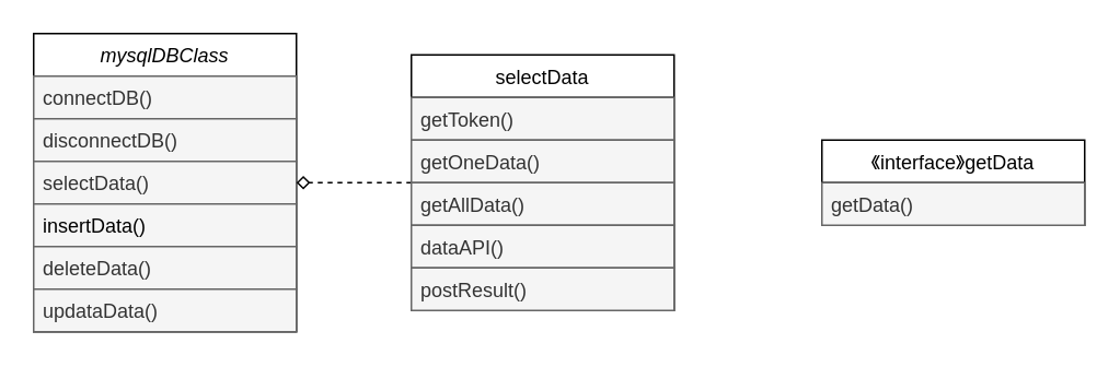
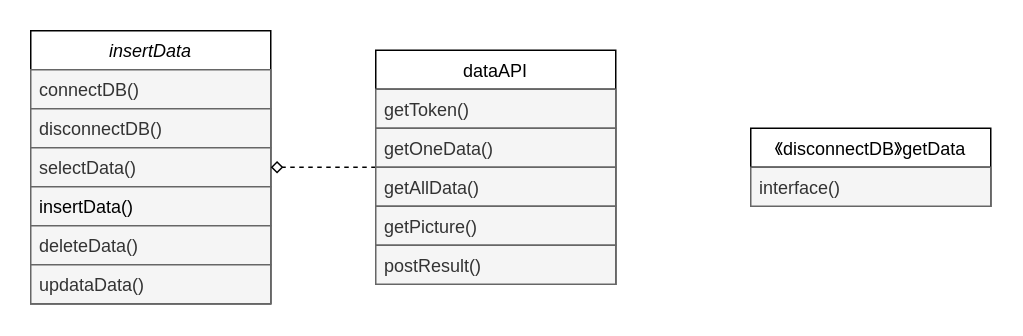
- <mxCell id="2" value="mysqlDBClass" style="swimlane;fontStyle=2;align=center;verticalAlign=top;childLayout=stackLayout;horizontal=1;startSize=26;horizontalStack=0;resizeParent=1;resizeLast=0;collapsible=1;marginBottom=0;rounded=0;shadow=0;strokeWidth=1;" vertex="1" parent="1"><mxGeometry x="20" y="20" width="160" height="182" as="geometry"><mxRectangle x="230" y="140" width="160" height="26" as="alternateBounds" /></mxGeometry></mxCell>
+ <mxCell id="2" value="insertData" style="swimlane;fontStyle=2;align=center;verticalAlign=top;childLayout=stackLayout;horizontal=1;startSize=26;horizontalStack=0;resizeParent=1;resizeLast=0;collapsible=1;marginBottom=0;rounded=0;shadow=0;strokeWidth=1;" vertex="1" parent="1"><mxGeometry x="20" y="20" width="160" height="182" as="geometry"><mxRectangle x="230" y="140" width="160" height="26" as="alternateBounds" /></mxGeometry></mxCell>
- <mxCell id="10" value="selectData" style="swimlane;fontStyle=0;align=center;verticalAlign=top;childLayout=stackLayout;horizontal=1;startSize=26;horizontalStack=0;resizeParent=1;resizeLast=0;collapsible=1;marginBottom=0;rounded=0;shadow=0;strokeWidth=1;" vertex="1" parent="1"><mxGeometry x="250" y="33" width="160" height="156" as="geometry"><mxRectangle x="550" y="140" width="160" height="26" as="alternateBounds" /></mxGeometry></mxCell>
+ <mxCell id="10" value="dataAPI" style="swimlane;fontStyle=0;align=center;verticalAlign=top;childLayout=stackLayout;horizontal=1;startSize=26;horizontalStack=0;resizeParent=1;resizeLast=0;collapsible=1;marginBottom=0;rounded=0;shadow=0;strokeWidth=1;" vertex="1" parent="1"><mxGeometry x="250" y="33" width="160" height="156" as="geometry"><mxRectangle x="550" y="140" width="160" height="26" as="alternateBounds" /></mxGeometry></mxCell>
- <mxCell id="16" value="《interface》getData" style="swimlane;fontStyle=0;align=center;verticalAlign=top;childLayout=stackLayout;horizontal=1;startSize=26;horizontalStack=0;resizeParent=1;resizeLast=0;collapsible=1;marginBottom=0;rounded=0;shadow=0;strokeWidth=1;" vertex="1" parent="1"><mxGeometry x="500" y="85" width="160" height="52" as="geometry"><mxRectangle x="550" y="140" width="160" height="26" as="alternateBounds" /></mxGeometry></mxCell>
+ <mxCell id="16" value="《disconnectDB》getData" style="swimlane;fontStyle=0;align=center;verticalAlign=top;childLayout=stackLayout;horizontal=1;startSize=26;horizontalStack=0;resizeParent=1;resizeLast=0;collapsible=1;marginBottom=0;rounded=0;shadow=0;strokeWidth=1;" vertex="1" parent="1"><mxGeometry x="500" y="85" width="160" height="52" as="geometry"><mxRectangle x="550" y="140" width="160" height="26" as="alternateBounds" /></mxGeometry></mxCell>
- <mxCell id="17" value="getData()" style="text;align=left;verticalAlign=top;spacingLeft=4;spacingRight=4;overflow=hidden;rotatable=0;points=[[0,0.5],[1,0.5]];portConstraint=eastwest;rounded=0;shadow=0;html=0;fillColor=#f5f5f5;fontColor=#333333;strokeColor=#666666;" vertex="1" parent="16"><mxGeometry y="26" width="160" height="26" as="geometry" /></mxCell>
+ <mxCell id="17" value="interface()" style="text;align=left;verticalAlign=top;spacingLeft=4;spacingRight=4;overflow=hidden;rotatable=0;points=[[0,0.5],[1,0.5]];portConstraint=eastwest;rounded=0;shadow=0;html=0;fillColor=#f5f5f5;fontColor=#333333;strokeColor=#666666;" vertex="1" parent="16"><mxGeometry y="26" width="160" height="26" as="geometry" /></mxCell>
- <mxCell id="14" value="dataAPI()" style="text;align=left;verticalAlign=top;spacingLeft=4;spacingRight=4;overflow=hidden;rotatable=0;points=[[0,0.5],[1,0.5]];portConstraint=eastwest;rounded=0;shadow=0;html=0;fillColor=#f5f5f5;fontColor=#333333;strokeColor=#666666;" vertex="1" parent="10"><mxGeometry y="104" width="160" height="26" as="geometry" /></mxCell>
+ <mxCell id="14" value="getPicture()" style="text;align=left;verticalAlign=top;spacingLeft=4;spacingRight=4;overflow=hidden;rotatable=0;points=[[0,0.5],[1,0.5]];portConstraint=eastwest;rounded=0;shadow=0;html=0;fillColor=#f5f5f5;fontColor=#333333;strokeColor=#666666;" vertex="1" parent="10"><mxGeometry y="104" width="160" height="26" as="geometry" /></mxCell>
